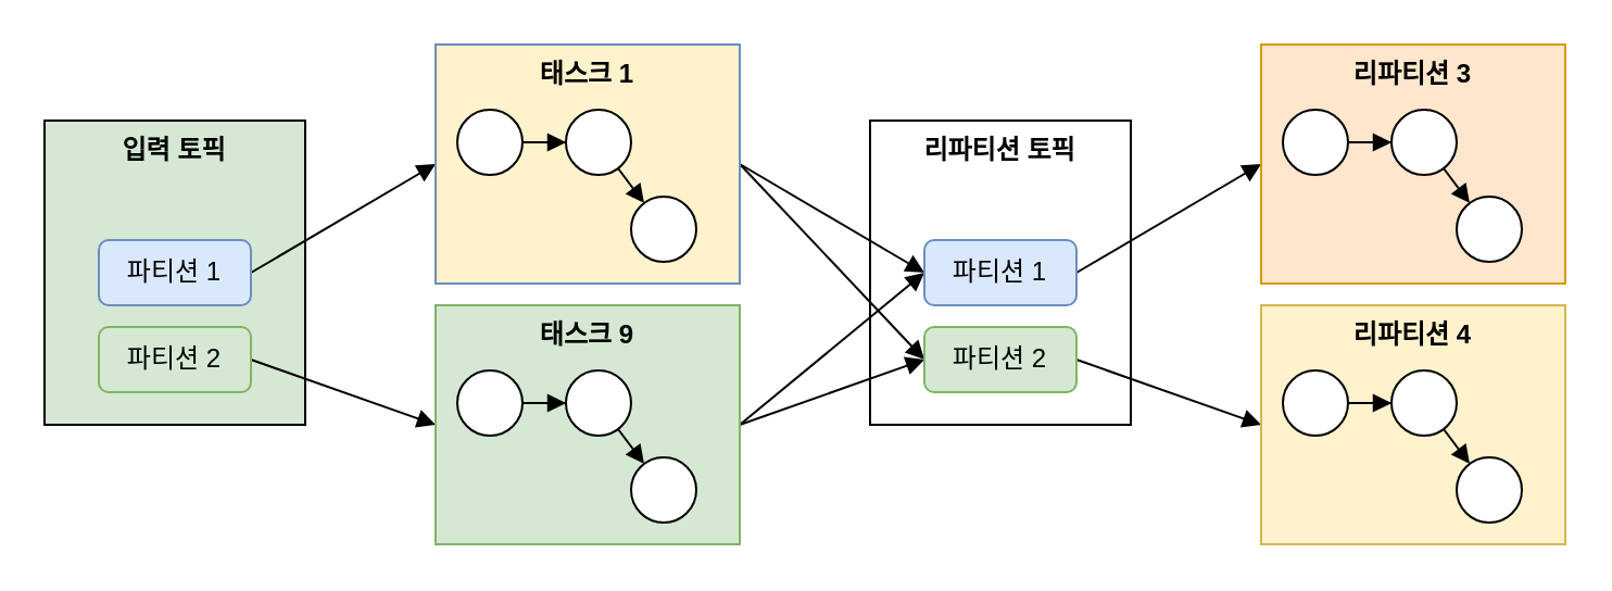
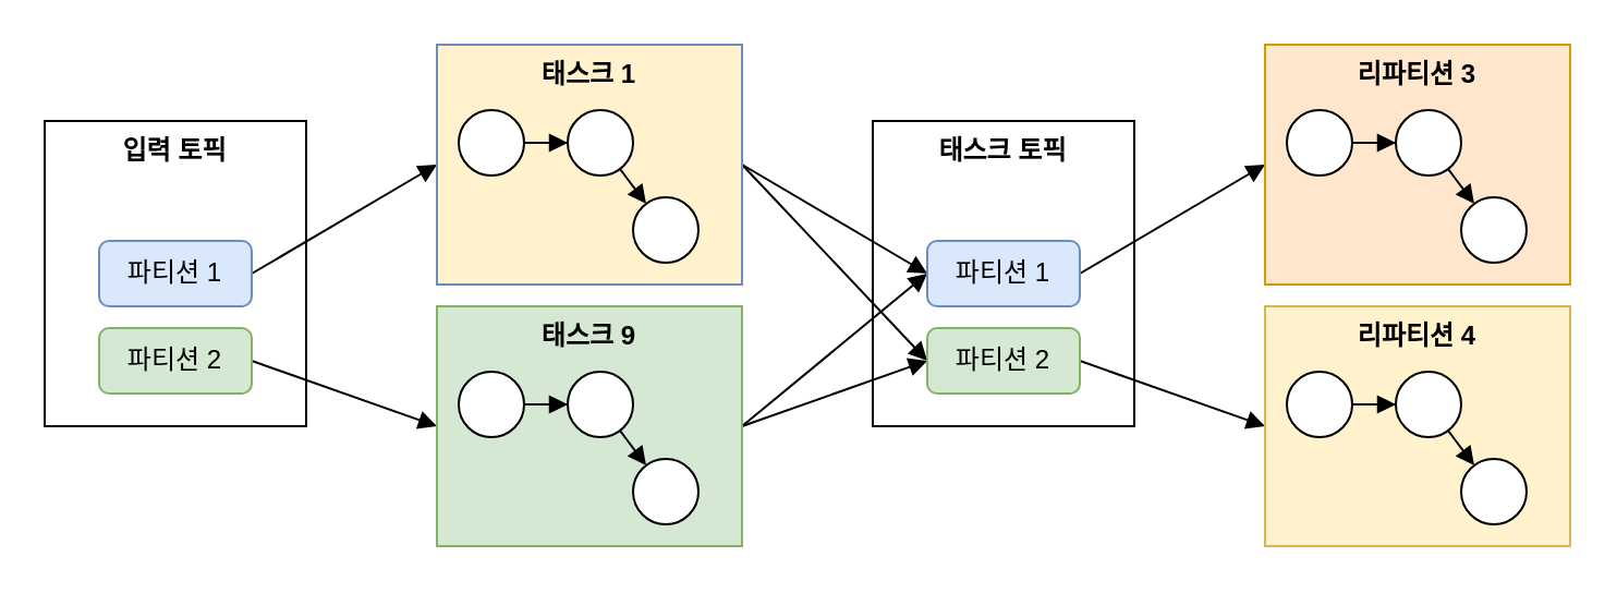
- <mxCell id="3" value="입력 토픽" style="rounded=0;whiteSpace=wrap;html=1;verticalAlign=top;fontStyle=1;fillColor=#d5e8d4;" vertex="1" parent="1"><mxGeometry x="20" y="55" width="120" height="140" as="geometry" /></mxCell>
+ <mxCell id="3" value="입력 토픽" style="rounded=0;whiteSpace=wrap;html=1;verticalAlign=top;fontStyle=1" vertex="1" parent="1"><mxGeometry x="20" y="55" width="120" height="140" as="geometry" /></mxCell>
- <mxCell id="2" value="리파티션 토픽" style="rounded=0;whiteSpace=wrap;html=1;verticalAlign=top;fontStyle=1" vertex="1" parent="1"><mxGeometry x="400" y="55" width="120" height="140" as="geometry" /></mxCell>
+ <mxCell id="2" value="태스크 토픽" style="rounded=0;whiteSpace=wrap;html=1;verticalAlign=top;fontStyle=1" vertex="1" parent="1"><mxGeometry x="400" y="55" width="120" height="140" as="geometry" /></mxCell>
